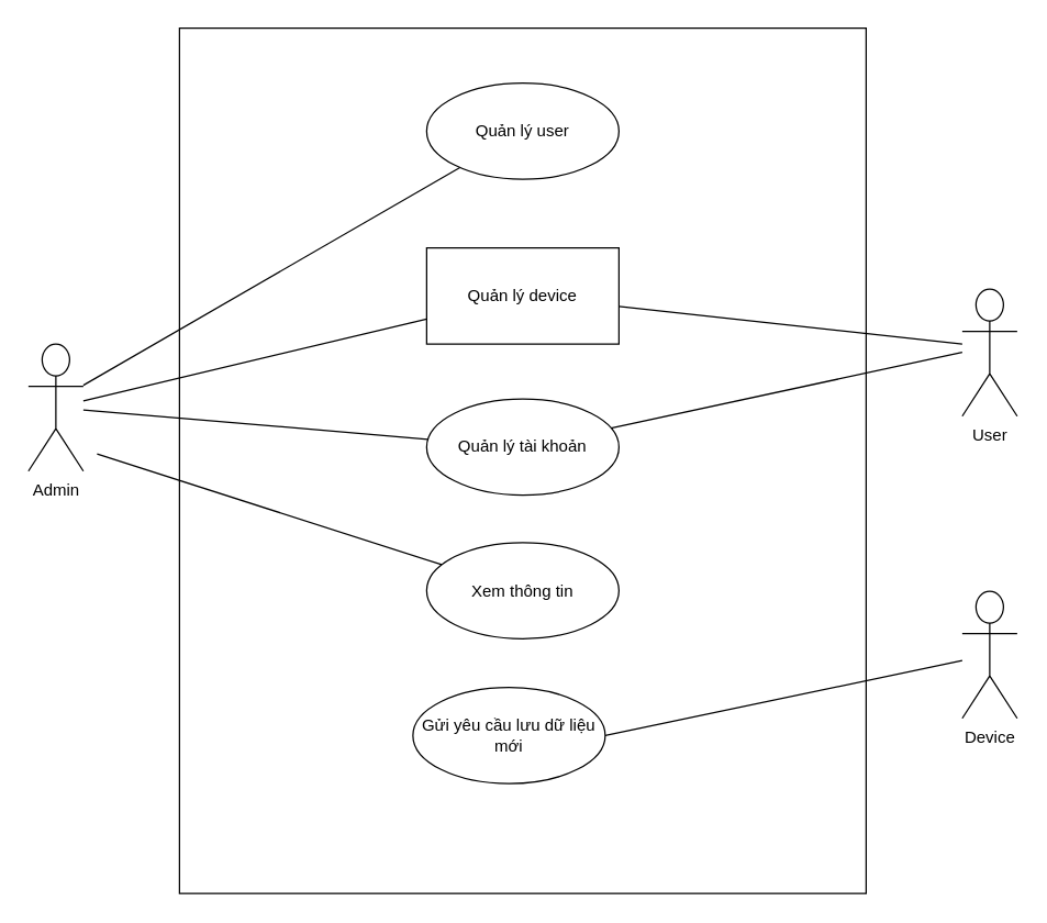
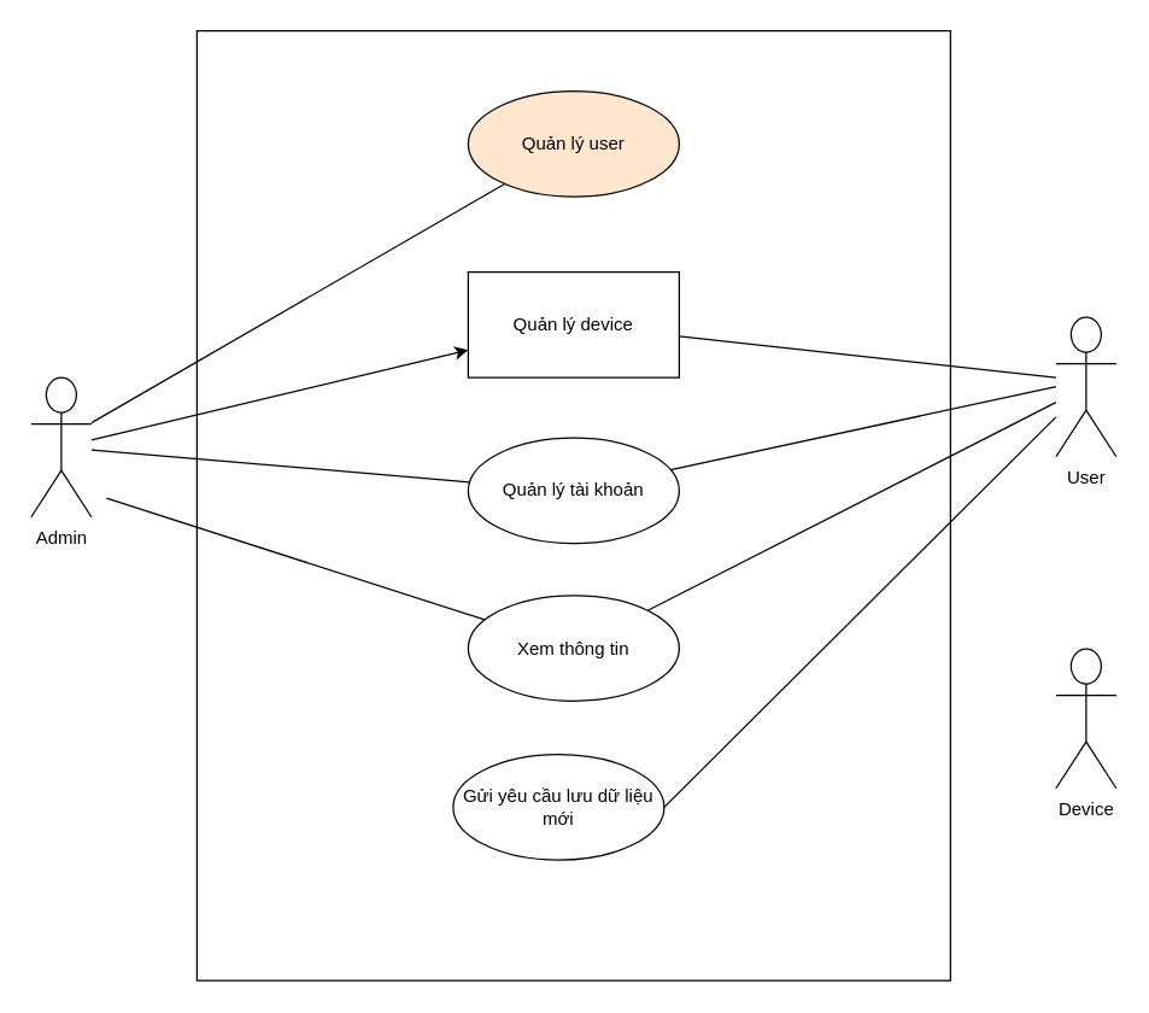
- <mxCell id="4" value="Quản lý user" style="ellipse;whiteSpace=wrap;html=1;" vertex="1" parent="1"><mxGeometry x="310" y="60" width="140" height="70" as="geometry" /></mxCell>
+ <mxCell id="4" value="Quản lý user" style="ellipse;whiteSpace=wrap;html=1;fillColor=#ffe6cc;" vertex="1" parent="1"><mxGeometry x="310" y="60" width="140" height="70" as="geometry" /></mxCell>
- <mxCell id="13" value="" style="endArrow=none;html=1;rounded=0;" edge="1" parent="1" source="3" target="5"><mxGeometry relative="1" as="geometry"><mxPoint x="540" y="340" as="sourcePoint" /><mxPoint x="700" y="340" as="targetPoint" /></mxGeometry></mxCell>
+ <mxCell id="13" value="" style="endArrow=classic;html=1;rounded=0;" edge="1" parent="1" source="3" target="5"><mxGeometry relative="1" as="geometry"><mxPoint x="540" y="340" as="sourcePoint" /><mxPoint x="700" y="340" as="targetPoint" /></mxGeometry></mxCell>
+ <mxCell id="15" value="" style="endArrow=none;html=1;rounded=0;" edge="1" parent="1" source="8" target="10"><mxGeometry relative="1" as="geometry"><mxPoint x="540" y="340" as="sourcePoint" /><mxPoint x="700" y="340" as="targetPoint" /></mxGeometry></mxCell>
- <mxCell id="16" value="" style="endArrow=none;html=1;rounded=0;exitX=1;exitY=0.5;exitDx=0;exitDy=0;" edge="1" parent="1" source="7" target="9"><mxGeometry relative="1" as="geometry"><mxPoint x="540" y="340" as="sourcePoint" /><mxPoint x="700" y="340" as="targetPoint" /></mxGeometry></mxCell>
+ <mxCell id="16" value="" style="endArrow=none;html=1;rounded=0;exitX=1;exitY=0.5;exitDx=0;exitDy=0;" edge="1" parent="1" source="7" target="10"><mxGeometry relative="1" as="geometry"><mxPoint x="540" y="340" as="sourcePoint" /><mxPoint x="700" y="340" as="targetPoint" /></mxGeometry></mxCell>
